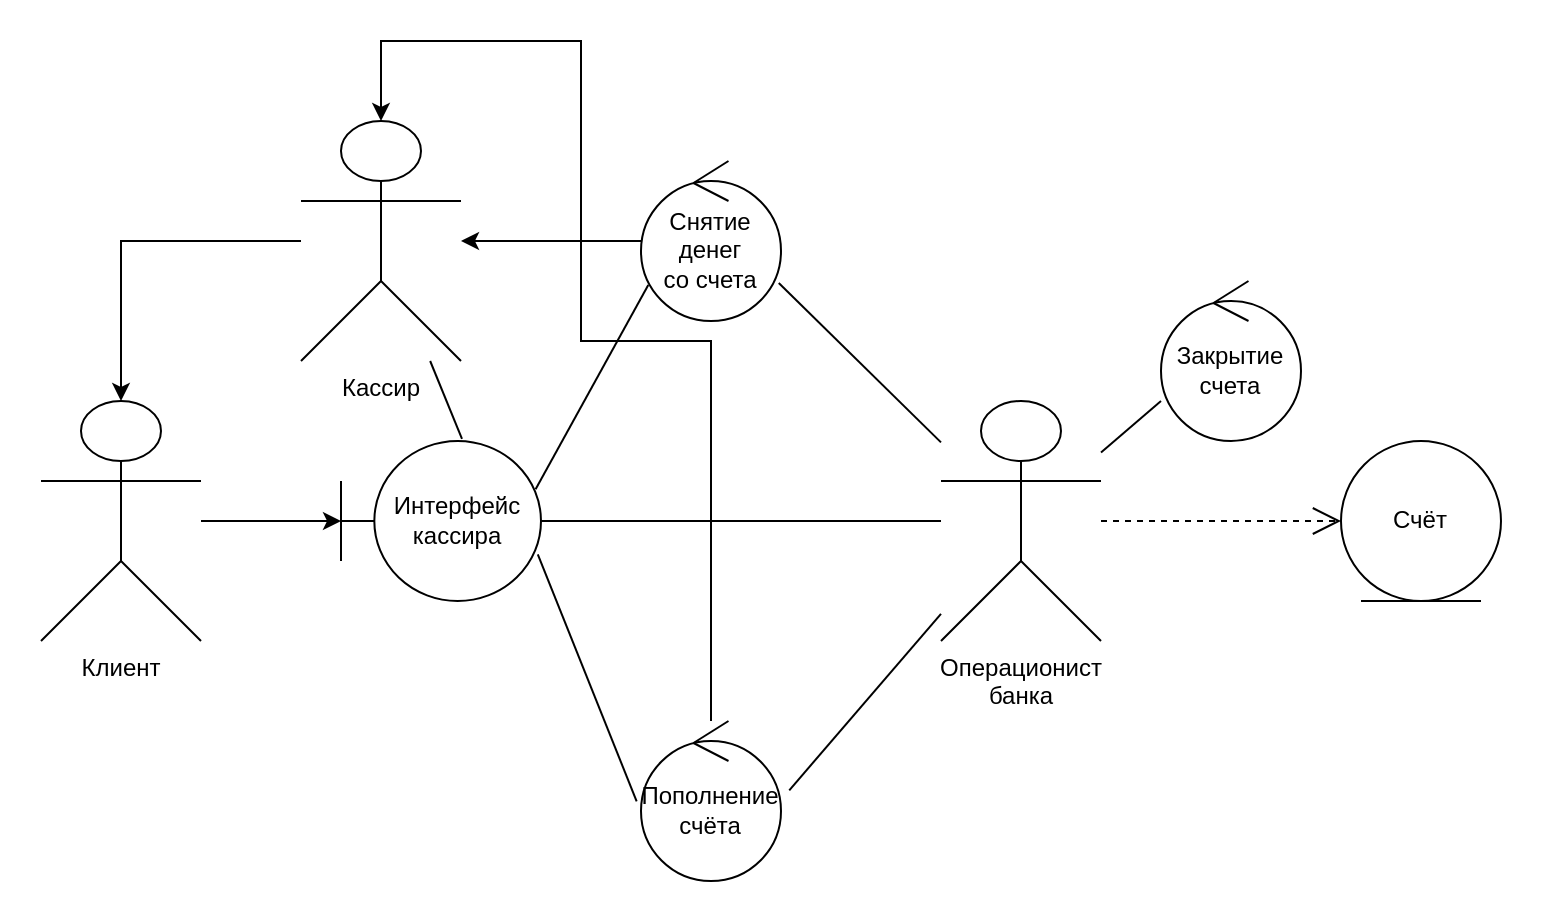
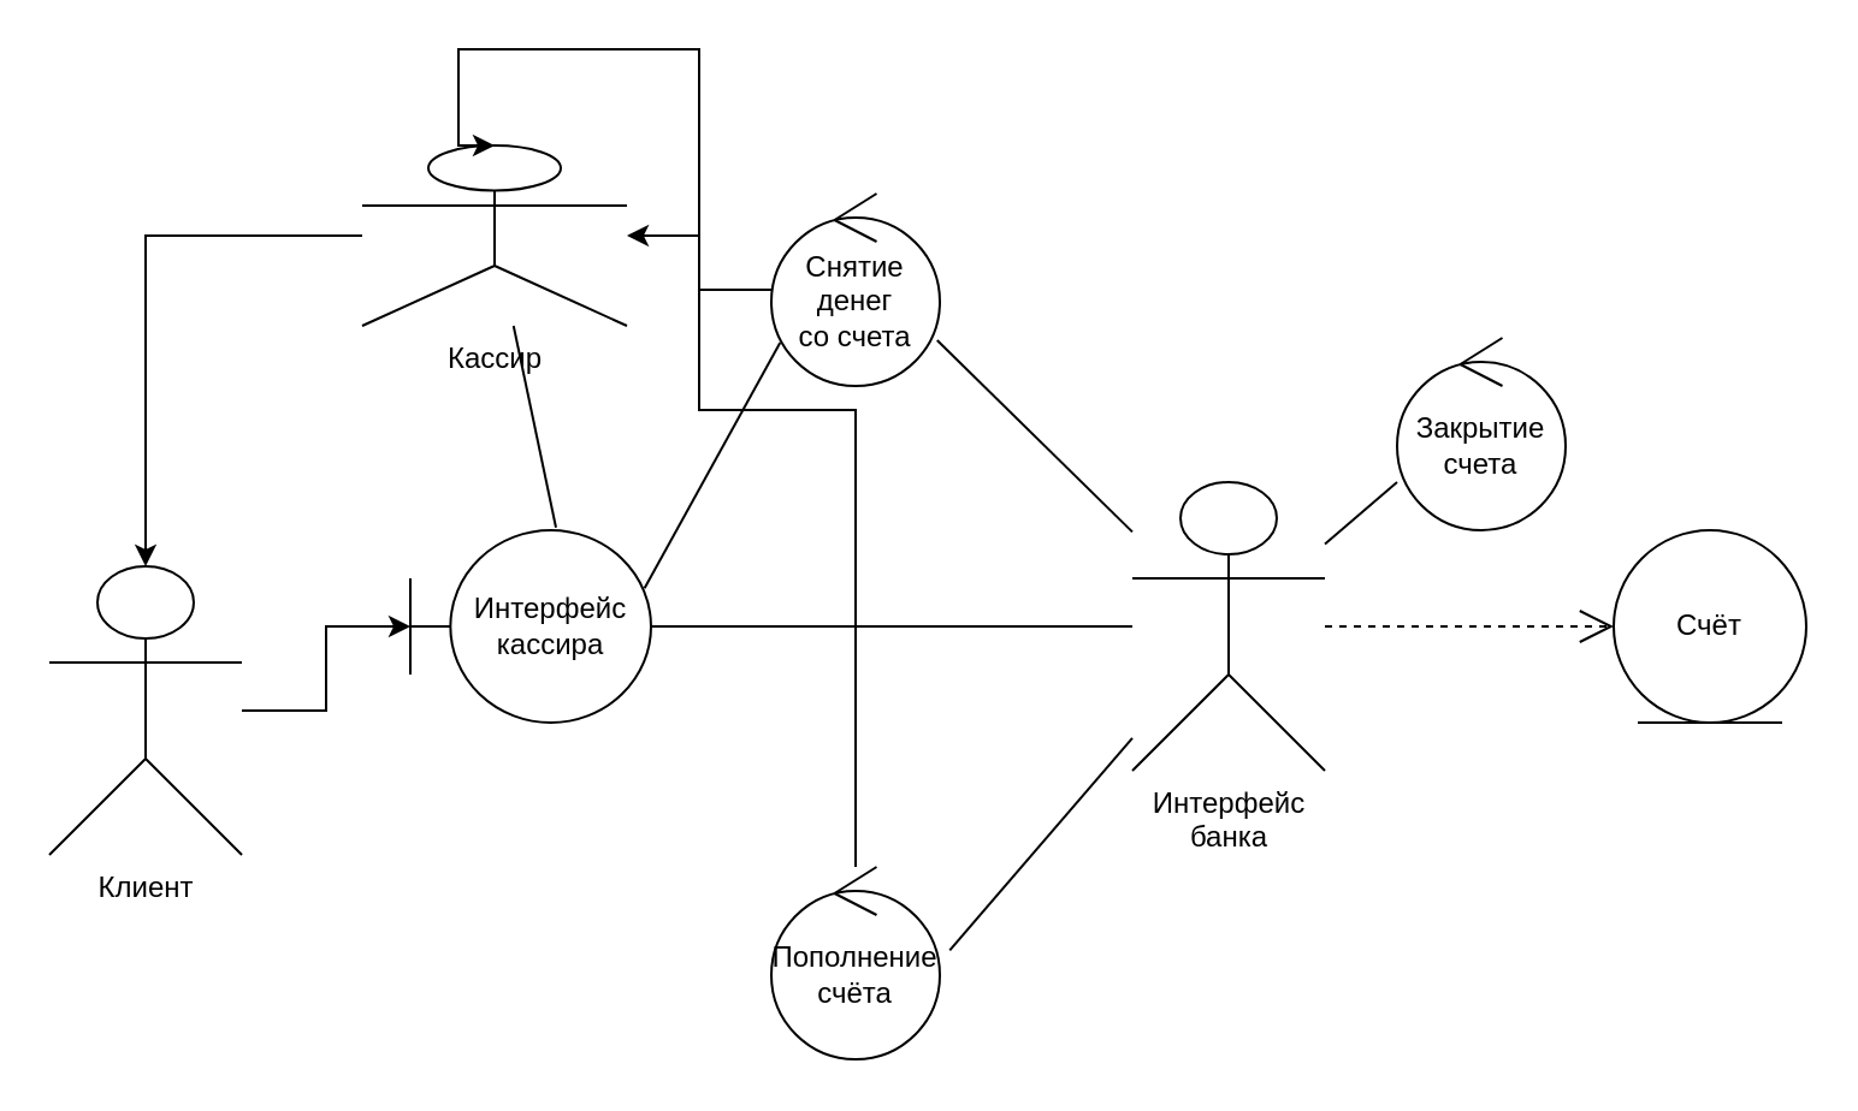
- <mxCell id="7" value="Кассир" style="shape=umlActor;verticalLabelPosition=bottom;verticalAlign=top;html=1;" vertex="1" parent="1"><mxGeometry x="150" y="60" width="80" height="120" as="geometry" /></mxCell>
+ <mxCell id="7" value="Кассир" style="shape=umlActor;verticalLabelPosition=bottom;verticalAlign=top;html=1;" vertex="1" parent="1"><mxGeometry x="150" y="60" width="110" height="75" as="geometry" /></mxCell>
- <mxCell id="3" value="Клиент" style="shape=umlActor;verticalLabelPosition=bottom;verticalAlign=top;html=1;outlineConnect=0;" vertex="1" parent="1"><mxGeometry x="20" y="200" width="80" height="120" as="geometry" /></mxCell>
+ <mxCell id="3" value="Клиент" style="shape=umlActor;verticalLabelPosition=bottom;verticalAlign=top;html=1;outlineConnect=0;" vertex="1" parent="1"><mxGeometry x="20" y="235" width="80" height="120" as="geometry" /></mxCell>
- <mxCell id="16" value="" style="endArrow=none;html=1;rounded=0;exitX=0.984;exitY=0.709;exitDx=0;exitDy=0;exitPerimeter=0;entryX=-0.031;entryY=0.502;entryDx=0;entryDy=0;entryPerimeter=0;" edge="1" parent="1" source="8" target="15"><mxGeometry width="50" height="50" relative="1" as="geometry"><mxPoint x="460" y="280" as="sourcePoint" /><mxPoint x="510" y="230" as="targetPoint" /></mxGeometry></mxCell>
- <mxCell id="5" value="Операционист&lt;br&gt;банка" style="shape=umlActor;verticalLabelPosition=bottom;verticalAlign=top;html=1;" vertex="1" parent="1"><mxGeometry x="470" y="200" width="80" height="120" as="geometry" /></mxCell>
+ <mxCell id="5" value="Интерфейс&lt;br&gt;банка" style="shape=umlActor;verticalLabelPosition=bottom;verticalAlign=top;html=1;" vertex="1" parent="1"><mxGeometry x="470" y="200" width="80" height="120" as="geometry" /></mxCell>
